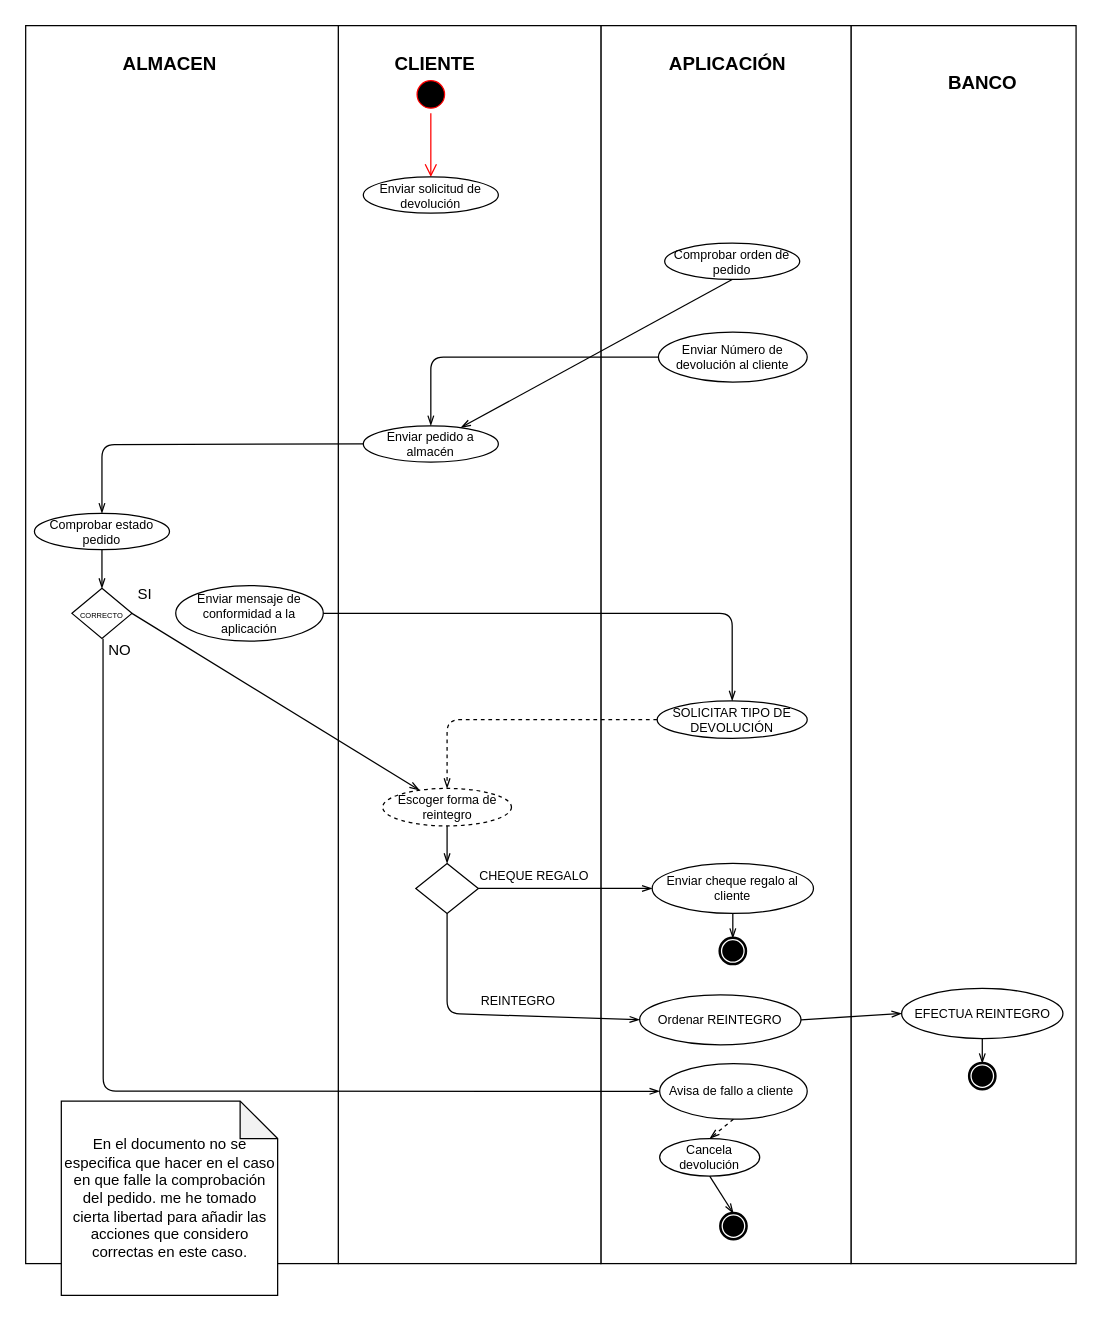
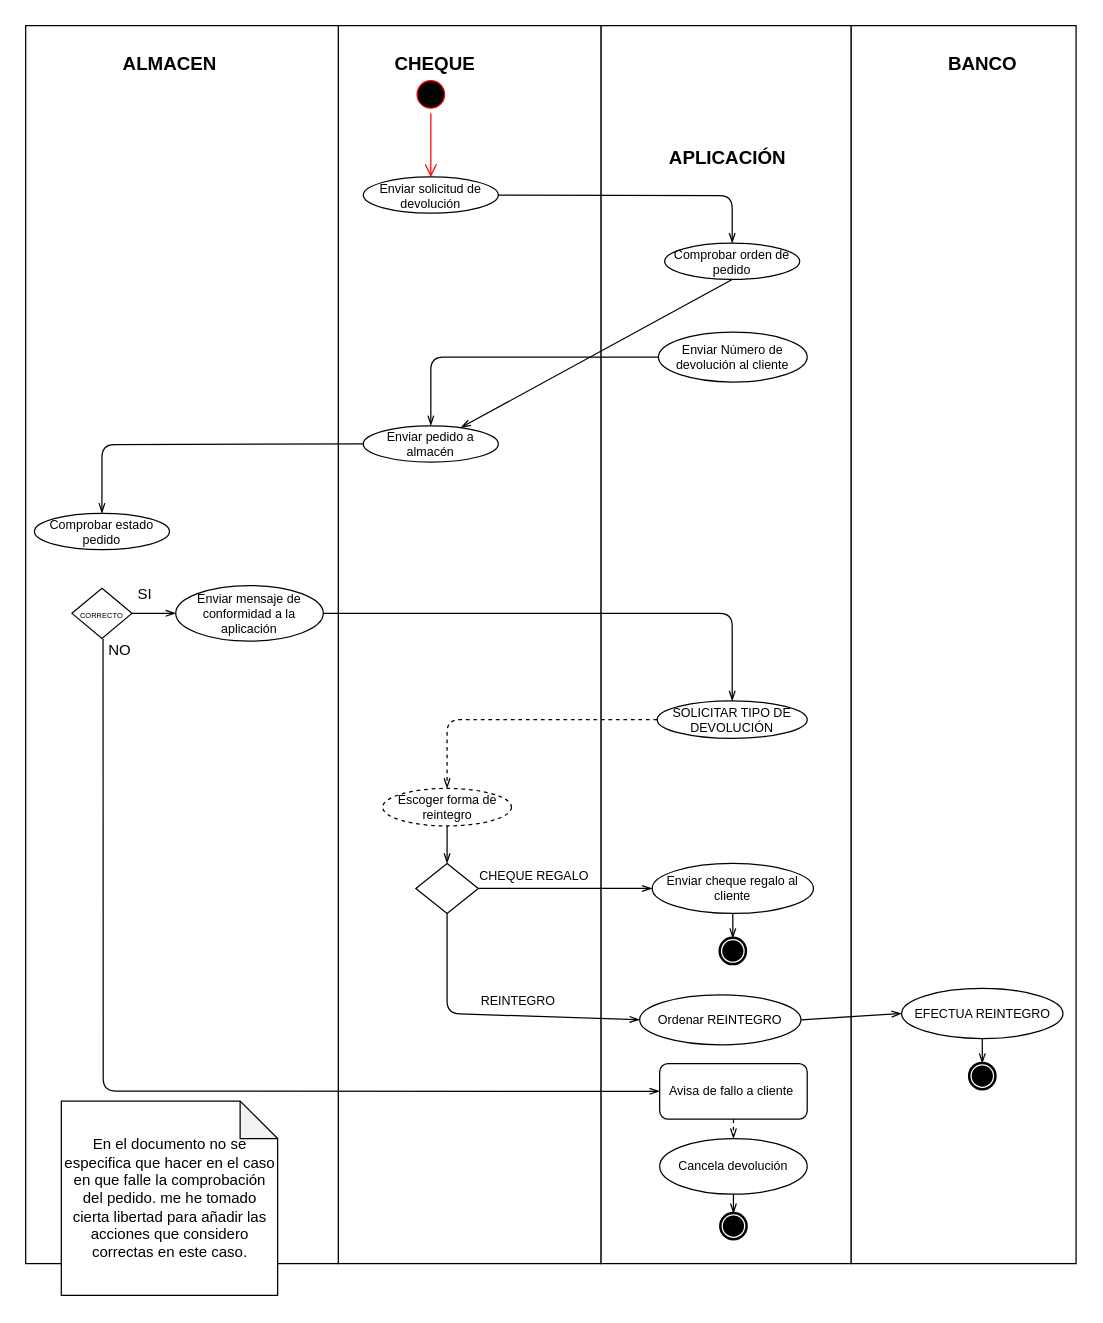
- <mxCell id="11" value="&lt;font style=&quot;font-size: 15px&quot;&gt;&lt;b&gt;CLIENTE&lt;/b&gt;&lt;/font&gt;" style="text;html=1;align=center;verticalAlign=middle;resizable=0;points=[];autosize=1;fontSize=10;" parent="1" vertex="1"><mxGeometry x="306.5" y="40" width="80" height="20" as="geometry" /></mxCell>
+ <mxCell id="11" value="&lt;font style=&quot;font-size: 15px&quot;&gt;&lt;b&gt;CHEQUE&lt;/b&gt;&lt;/font&gt;" style="text;html=1;align=center;verticalAlign=middle;resizable=0;points=[];autosize=1;fontSize=10;" parent="1" vertex="1"><mxGeometry x="306.5" y="40" width="80" height="20" as="geometry" /></mxCell>
- <mxCell id="12" value="&lt;font style=&quot;font-size: 15px&quot;&gt;&lt;b&gt;APLICACIÓN&lt;/b&gt;&lt;/font&gt;" style="text;html=1;align=center;verticalAlign=middle;resizable=0;points=[];autosize=1;fontSize=10;" parent="1" vertex="1"><mxGeometry x="526" y="40" width="110" height="20" as="geometry" /></mxCell>
+ <mxCell id="12" value="&lt;font style=&quot;font-size: 15px&quot;&gt;&lt;b&gt;APLICACIÓN&lt;/b&gt;&lt;/font&gt;" style="text;html=1;align=center;verticalAlign=middle;resizable=0;points=[];autosize=1;fontSize=10;" parent="1" vertex="1"><mxGeometry x="526" y="115" width="110" height="20" as="geometry" /></mxCell>
- <mxCell id="13" value="&lt;font style=&quot;font-size: 15px&quot;&gt;&lt;b&gt;BANCO&lt;/b&gt;&lt;/font&gt;" style="text;html=1;align=center;verticalAlign=middle;resizable=0;points=[];autosize=1;fontSize=10;" parent="1" vertex="1"><mxGeometry x="750" y="55" width="70" height="20" as="geometry" /></mxCell>
+ <mxCell id="13" value="&lt;font style=&quot;font-size: 15px&quot;&gt;&lt;b&gt;BANCO&lt;/b&gt;&lt;/font&gt;" style="text;html=1;align=center;verticalAlign=middle;resizable=0;points=[];autosize=1;fontSize=10;" parent="1" vertex="1"><mxGeometry x="750" y="40" width="70" height="20" as="geometry" /></mxCell>
+ <mxCell id="9" value="" style="endArrow=openThin;endFill=0;endSize=6;html=1;exitX=1;exitY=0.5;exitDx=0;exitDy=0;entryX=0.5;entryY=0;entryDx=0;entryDy=0;" parent="1" source="8" target="15" edge="1"><mxGeometry width="100" relative="1" as="geometry"><mxPoint x="585" y="178" as="sourcePoint" /><mxPoint x="585" y="210" as="targetPoint" /><Array as="points"><mxPoint x="585" y="156" /></Array></mxGeometry></mxCell>
- <mxCell id="22" value="" style="endArrow=openThin;endFill=0;endSize=6;html=1;exitX=0.5;exitY=1;exitDx=0;exitDy=0;entryX=0.5;entryY=0;entryDx=0;entryDy=0;" parent="1" source="19" target="21" edge="1"><mxGeometry width="100" relative="1" as="geometry"><mxPoint x="91" y="389.5" as="sourcePoint" /><mxPoint x="91" y="420" as="targetPoint" /><Array as="points" /></mxGeometry></mxCell>
- <mxCell id="24" value="" style="endArrow=openThin;endFill=0;endSize=6;html=1;exitX=1;exitY=0.5;exitDx=0;exitDy=0;" parent="1" source="21" target="27" edge="1"><mxGeometry width="100" relative="1" as="geometry"><mxPoint x="354" y="319.5" as="sourcePoint" /><mxPoint x="354" y="350" as="targetPoint" /></mxGeometry></mxCell>
+ <mxCell id="24" value="" style="endArrow=openThin;endFill=0;endSize=6;html=1;exitX=1;exitY=0.5;exitDx=0;exitDy=0;entryX=0;entryY=0.5;entryDx=0;entryDy=0;" parent="1" source="21" target="23" edge="1"><mxGeometry width="100" relative="1" as="geometry"><mxPoint x="354" y="319.5" as="sourcePoint" /><mxPoint x="354" y="350" as="targetPoint" /></mxGeometry></mxCell>
- <mxCell id="44" value="Avisa de fallo a cliente&amp;nbsp;" style="ellipse;whiteSpace=wrap;html=1;fontSize=10;" parent="1" vertex="1"><mxGeometry x="527" y="850" width="118" height="44.5" as="geometry" /></mxCell>
+ <mxCell id="44" value="Avisa de fallo a cliente&amp;nbsp;" style="whiteSpace=wrap;html=1;fontSize=10;rounded=1;" parent="1" vertex="1"><mxGeometry x="527" y="850" width="118" height="44.5" as="geometry" /></mxCell>
- <mxCell id="46" value="Cancela devolución" style="ellipse;whiteSpace=wrap;html=1;fontSize=10;" parent="1" vertex="1"><mxGeometry x="527" y="910" width="80" height="30" as="geometry" /></mxCell>
+ <mxCell id="46" value="Cancela devolución" style="ellipse;whiteSpace=wrap;html=1;fontSize=10;" parent="1" vertex="1"><mxGeometry x="527" y="910" width="118" height="44.5" as="geometry" /></mxCell>
